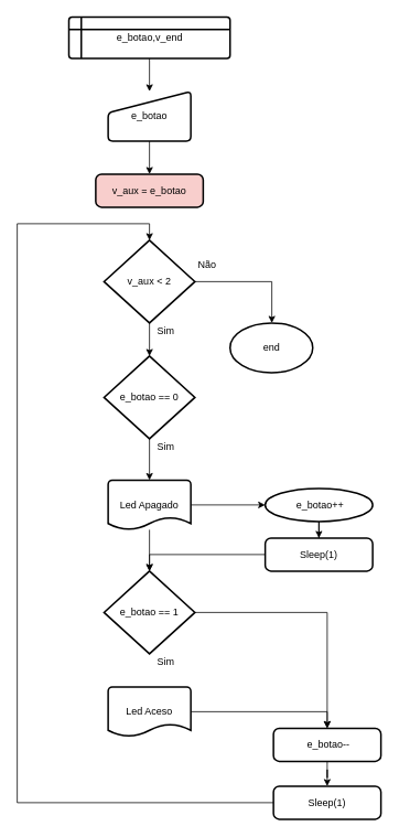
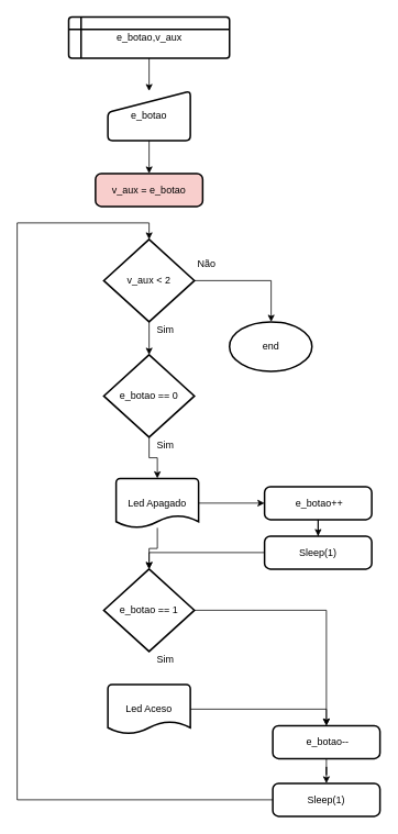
- <mxCell id="3" value="&lt;font style=&quot;vertical-align: inherit&quot;&gt;&lt;font style=&quot;vertical-align: inherit&quot;&gt;e_botao,v_end&lt;/font&gt;&lt;/font&gt;" style="shape=internalStorage;whiteSpace=wrap;html=1;dx=15;dy=15;rounded=1;arcSize=8;strokeWidth=2;" vertex="1" parent="1"><mxGeometry x="82.5" y="20" width="195" height="50" as="geometry" /></mxCell>
+ <mxCell id="3" value="&lt;font style=&quot;vertical-align: inherit&quot;&gt;&lt;font style=&quot;vertical-align: inherit&quot;&gt;e_botao,v_aux&lt;/font&gt;&lt;/font&gt;" style="shape=internalStorage;whiteSpace=wrap;html=1;dx=15;dy=15;rounded=1;arcSize=8;strokeWidth=2;" vertex="1" parent="1"><mxGeometry x="82.5" y="20" width="195" height="50" as="geometry" /></mxCell>
- <mxCell id="14" value="&lt;font style=&quot;vertical-align: inherit&quot;&gt;&lt;font style=&quot;vertical-align: inherit&quot;&gt;Led Apagado&lt;/font&gt;&lt;/font&gt;" style="strokeWidth=2;html=1;shape=mxgraph.flowchart.document2;whiteSpace=wrap;size=0.25;" vertex="1" parent="1"><mxGeometry x="130" y="580" width="100" height="60" as="geometry" /></mxCell>
+ <mxCell id="14" value="&lt;font style=&quot;vertical-align: inherit&quot;&gt;&lt;font style=&quot;vertical-align: inherit&quot;&gt;Led Apagado&lt;/font&gt;&lt;/font&gt;" style="strokeWidth=2;html=1;shape=mxgraph.flowchart.document2;whiteSpace=wrap;size=0.25;" vertex="1" parent="1"><mxGeometry x="140" y="580" width="100" height="60" as="geometry" /></mxCell>
- <mxCell id="20" value="&lt;font style=&quot;vertical-align: inherit&quot;&gt;&lt;font style=&quot;vertical-align: inherit&quot;&gt;&amp;nbsp;e_botao++&lt;/font&gt;&lt;/font&gt;" style="ellipse;whiteSpace=wrap;html=1;absoluteArcSize=1;arcSize=14;strokeWidth=2;" vertex="1" parent="1"><mxGeometry x="320" y="590" width="130" height="40" as="geometry" /></mxCell>
+ <mxCell id="20" value="&lt;font style=&quot;vertical-align: inherit&quot;&gt;&lt;font style=&quot;vertical-align: inherit&quot;&gt;&amp;nbsp;e_botao++&lt;/font&gt;&lt;/font&gt;" style="rounded=1;whiteSpace=wrap;html=1;absoluteArcSize=1;arcSize=14;strokeWidth=2;" vertex="1" parent="1"><mxGeometry x="320" y="590" width="130" height="40" as="geometry" /></mxCell>
